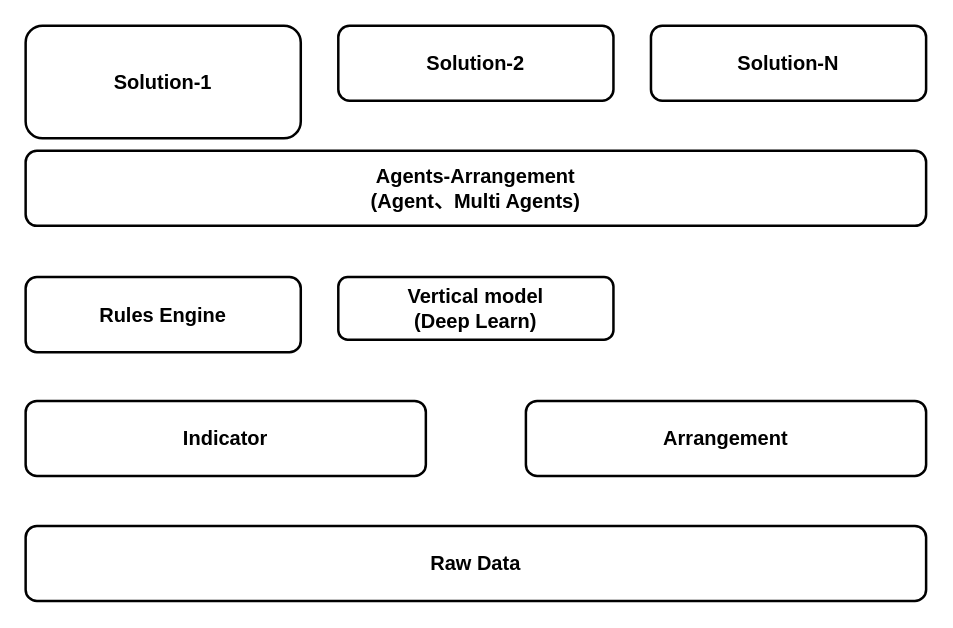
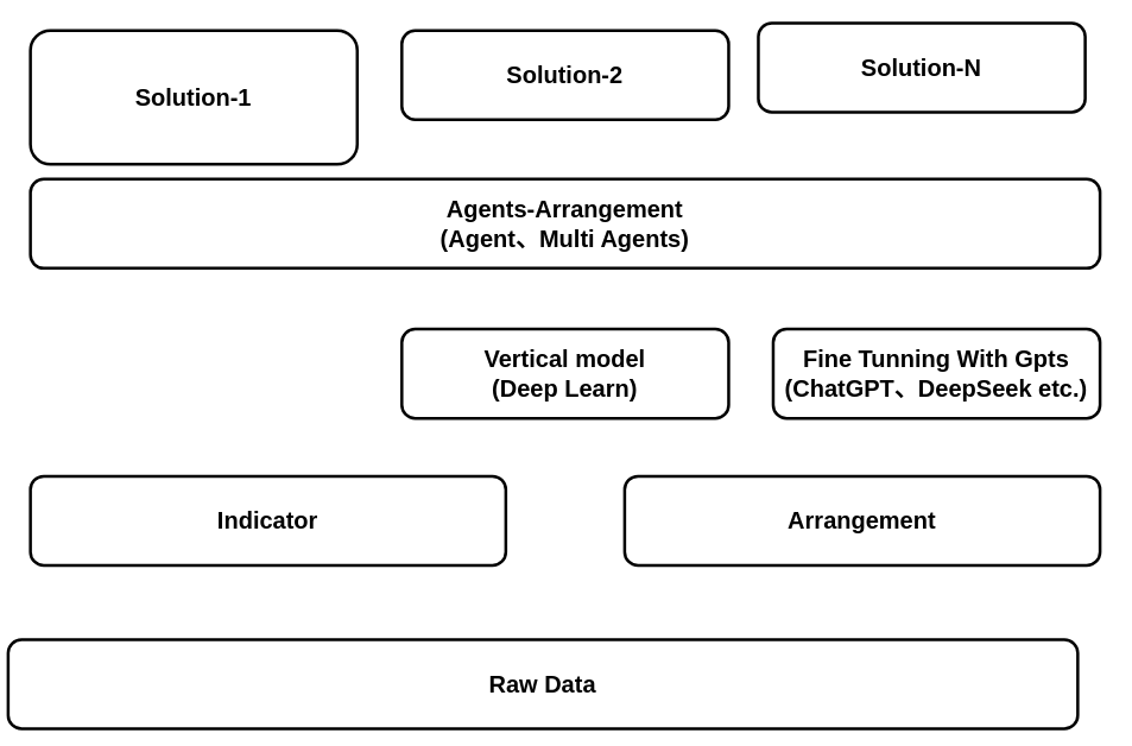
- <mxCell id="11" value="Solution-N" style="rounded=1;whiteSpace=wrap;html=1;strokeWidth=2;fontSize=16;fontStyle=1" vertex="1" parent="1"><mxGeometry x="520" y="20" width="220" height="60" as="geometry" /></mxCell>
+ <mxCell id="11" value="Solution-N" style="rounded=1;whiteSpace=wrap;html=1;strokeWidth=2;fontSize=16;fontStyle=1" vertex="1" parent="1"><mxGeometry x="510" y="15" width="220" height="60" as="geometry" /></mxCell>
- <mxCell id="6" value="&lt;div&gt;Vertical model&lt;/div&gt;&lt;div&gt;(Deep Learn)&lt;/div&gt;" style="rounded=1;whiteSpace=wrap;html=1;strokeWidth=2;fontSize=16;fontStyle=1" vertex="1" parent="1"><mxGeometry x="270" y="221" width="220" height="50" as="geometry" /></mxCell>
+ <mxCell id="6" value="&lt;div&gt;Vertical model&lt;/div&gt;&lt;div&gt;(Deep Learn)&lt;/div&gt;" style="rounded=1;whiteSpace=wrap;html=1;strokeWidth=2;fontSize=16;fontStyle=1" vertex="1" parent="1"><mxGeometry x="270" y="221" width="220" height="60" as="geometry" /></mxCell>
- <mxCell id="5" value="Rules Engine" style="rounded=1;whiteSpace=wrap;html=1;strokeWidth=2;fontSize=16;fontStyle=1" vertex="1" parent="1"><mxGeometry x="20" y="221" width="220" height="60" as="geometry" /></mxCell>
+ <mxCell id="7" value="&lt;div&gt;Fine Tunning With Gpts&lt;/div&gt;&lt;div&gt;(ChatGPT、DeepSeek etc.)&lt;/div&gt;" style="rounded=1;whiteSpace=wrap;html=1;strokeWidth=2;fontSize=16;fontStyle=1" vertex="1" parent="1"><mxGeometry x="520" y="221" width="220" height="60" as="geometry" /></mxCell>
- <mxCell id="2" value="Raw Data" style="rounded=1;whiteSpace=wrap;html=1;fontSize=16;fontStyle=1;strokeWidth=2;" vertex="1" parent="1"><mxGeometry x="20" y="420" width="720" height="60" as="geometry" /></mxCell>
+ <mxCell id="2" value="Raw Data" style="rounded=1;whiteSpace=wrap;html=1;fontSize=16;fontStyle=1;strokeWidth=2;" vertex="1" parent="1"><mxGeometry x="5" y="430" width="720" height="60" as="geometry" /></mxCell>
